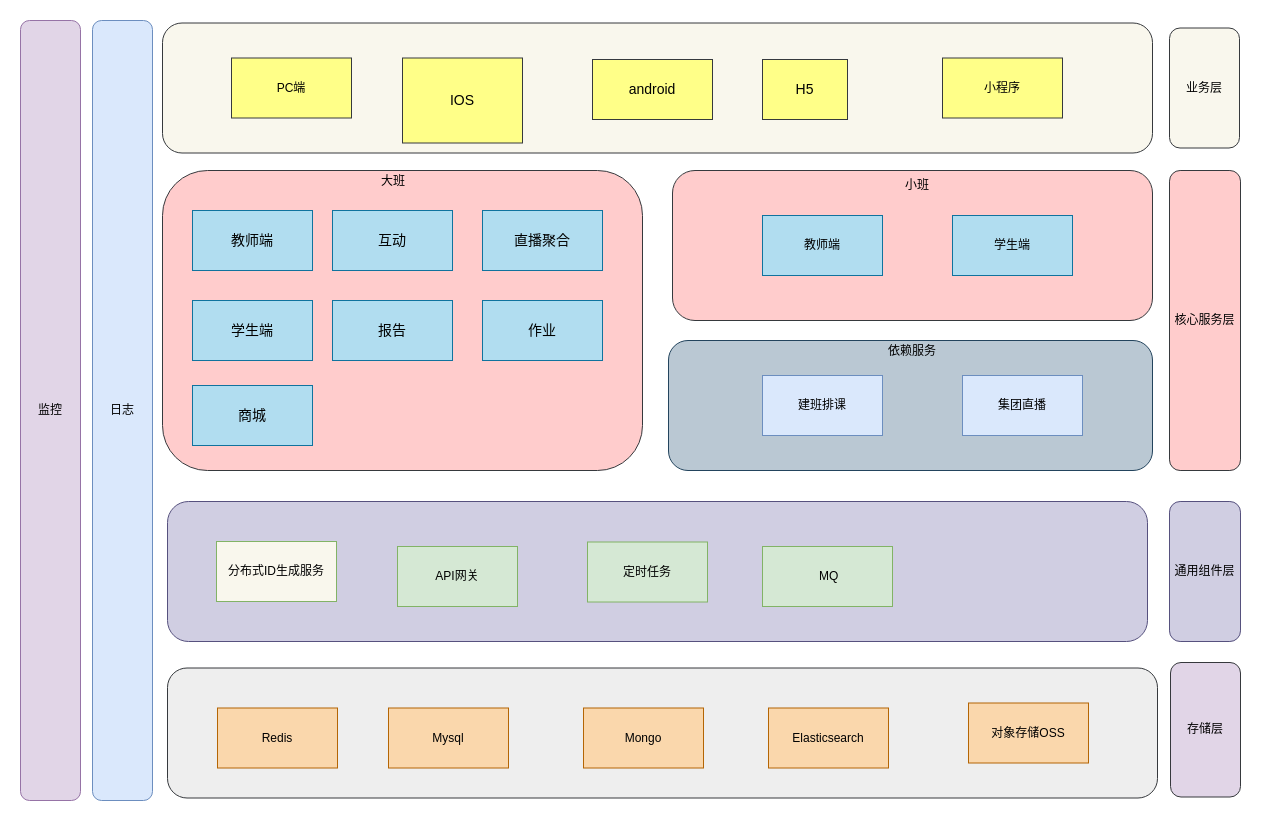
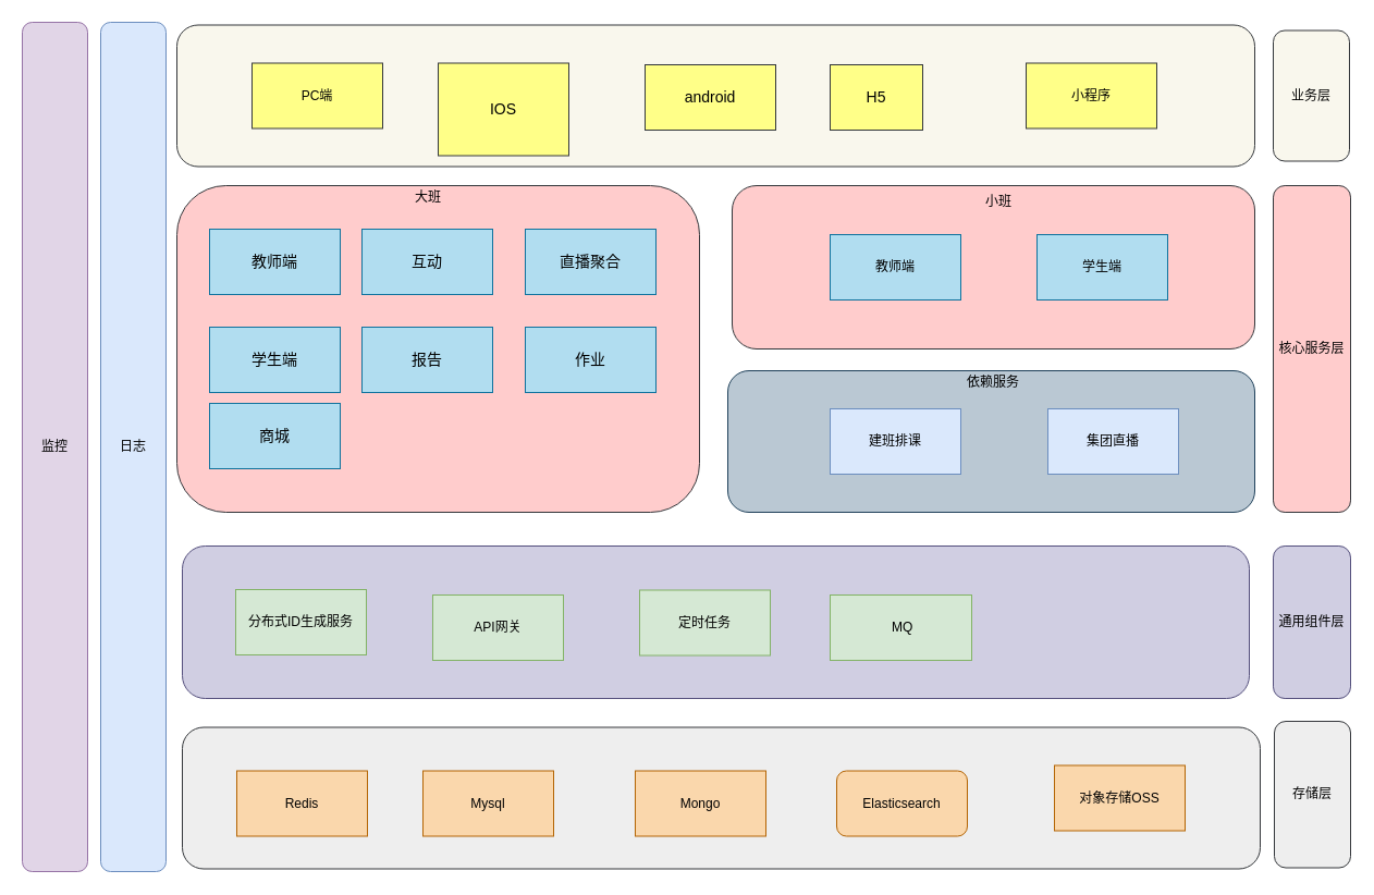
- <mxCell id="15" value="&lt;span style=&quot;font-size: 14px&quot;&gt;商城&lt;/span&gt;" style="rounded=0;whiteSpace=wrap;html=1;fillColor=#b1ddf0;strokeColor=#10739e;" vertex="1" parent="1"><mxGeometry x="192" y="385" width="120" height="60" as="geometry" /></mxCell>
+ <mxCell id="15" value="&lt;span style=&quot;font-size: 14px&quot;&gt;商城&lt;/span&gt;" style="rounded=0;whiteSpace=wrap;html=1;fillColor=#b1ddf0;strokeColor=#10739e;" vertex="1" parent="1"><mxGeometry x="192" y="370" width="120" height="60" as="geometry" /></mxCell>
- <mxCell id="28" value="分布式ID生成服务" style="rounded=0;whiteSpace=wrap;html=1;fillColor=#f9f7ed;strokeColor=#82b366;" vertex="1" parent="1"><mxGeometry x="216" y="541" width="120" height="60" as="geometry" /></mxCell>
+ <mxCell id="28" value="分布式ID生成服务" style="rounded=0;whiteSpace=wrap;html=1;fillColor=#d5e8d4;strokeColor=#82b366;" vertex="1" parent="1"><mxGeometry x="216" y="541" width="120" height="60" as="geometry" /></mxCell>
- <mxCell id="39" value="&lt;span&gt;存储层&lt;/span&gt;" style="rounded=1;whiteSpace=wrap;html=1;fillColor=#e1d5e7;strokeColor=#36393d;" vertex="1" parent="1"><mxGeometry x="1170" y="662" width="70" height="134.5" as="geometry" /></mxCell>
+ <mxCell id="39" value="&lt;span&gt;存储层&lt;/span&gt;" style="rounded=1;whiteSpace=wrap;html=1;fillColor=#eeeeee;strokeColor=#36393d;" vertex="1" parent="1"><mxGeometry x="1170" y="662" width="70" height="134.5" as="geometry" /></mxCell>
- <mxCell id="27" value="Elasticsearch" style="rounded=0;whiteSpace=wrap;html=1;fillColor=#fad7ac;strokeColor=#b46504;" vertex="1" parent="1"><mxGeometry x="768" y="707.5" width="120" height="60" as="geometry" /></mxCell>
+ <mxCell id="27" value="Elasticsearch" style="whiteSpace=wrap;html=1;fillColor=#fad7ac;strokeColor=#b46504;rounded=1;" vertex="1" parent="1"><mxGeometry x="768" y="707.5" width="120" height="60" as="geometry" /></mxCell>
